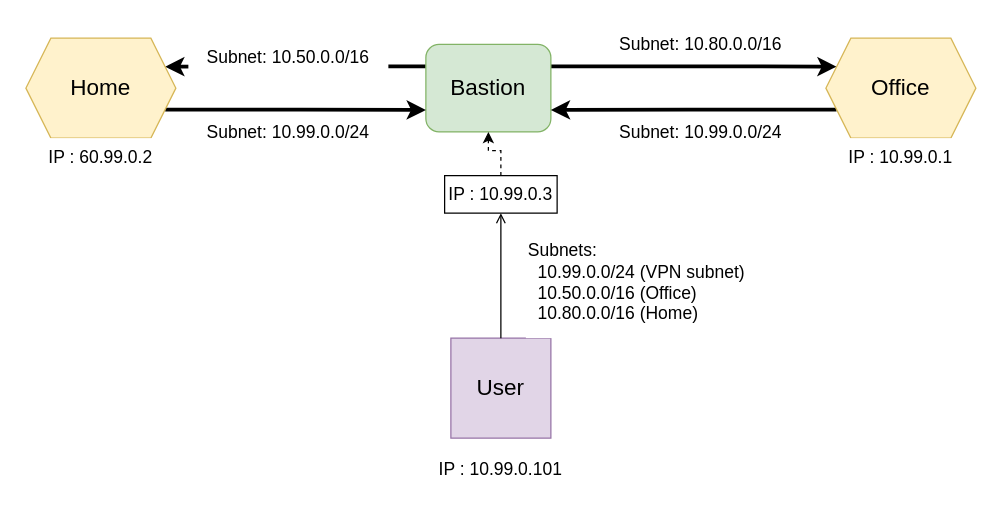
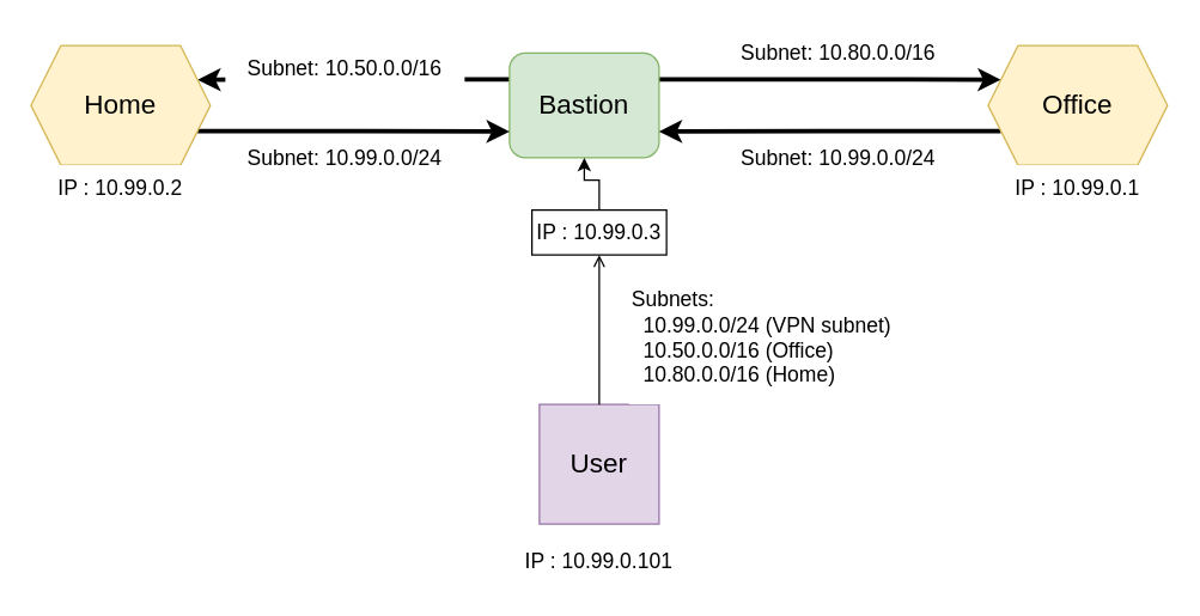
- <mxCell id="9" style="edgeStyle=orthogonalEdgeStyle;rounded=0;orthogonalLoop=1;jettySize=auto;html=1;entryX=0.5;entryY=1;entryDx=0;entryDy=0;dashed=1;" edge="1" parent="1" source="18" target="4"><mxGeometry relative="1" as="geometry" /></mxCell>
+ <mxCell id="9" style="edgeStyle=orthogonalEdgeStyle;rounded=0;orthogonalLoop=1;jettySize=auto;html=1;entryX=0.5;entryY=1;entryDx=0;entryDy=0;" edge="1" parent="1" source="18" target="4"><mxGeometry relative="1" as="geometry" /></mxCell>
- <mxCell id="11" value="IP : 60.99.0.2" style="text;html=1;align=center;verticalAlign=middle;whiteSpace=wrap;rounded=0;fontSize=14;fillColor=default;" vertex="1" parent="1"><mxGeometry x="35" y="110" width="90" height="30" as="geometry" /></mxCell>
+ <mxCell id="11" value="IP : 10.99.0.2" style="text;html=1;align=center;verticalAlign=middle;whiteSpace=wrap;rounded=0;fontSize=14;fillColor=default;" vertex="1" parent="1"><mxGeometry x="35" y="110" width="90" height="30" as="geometry" /></mxCell>
